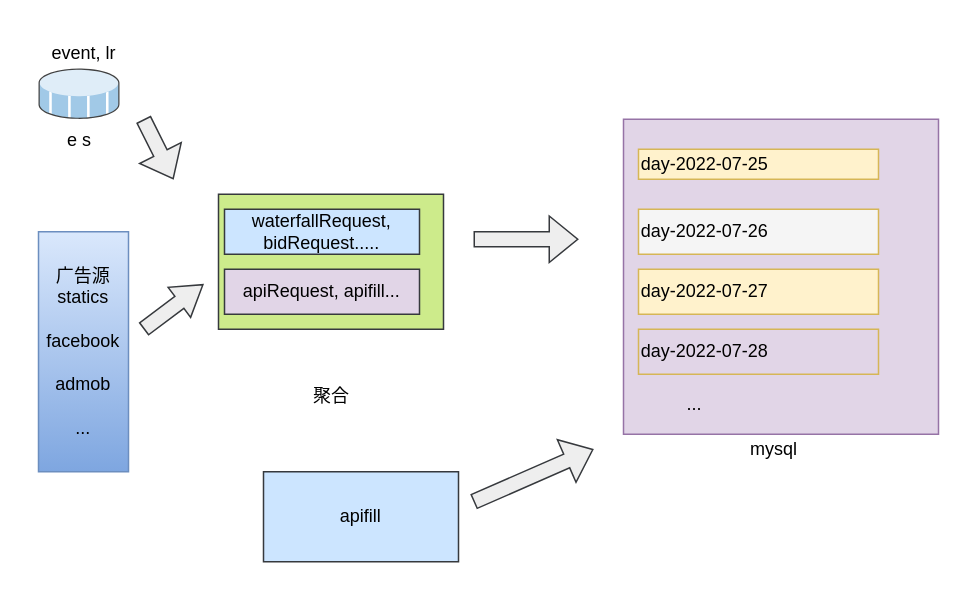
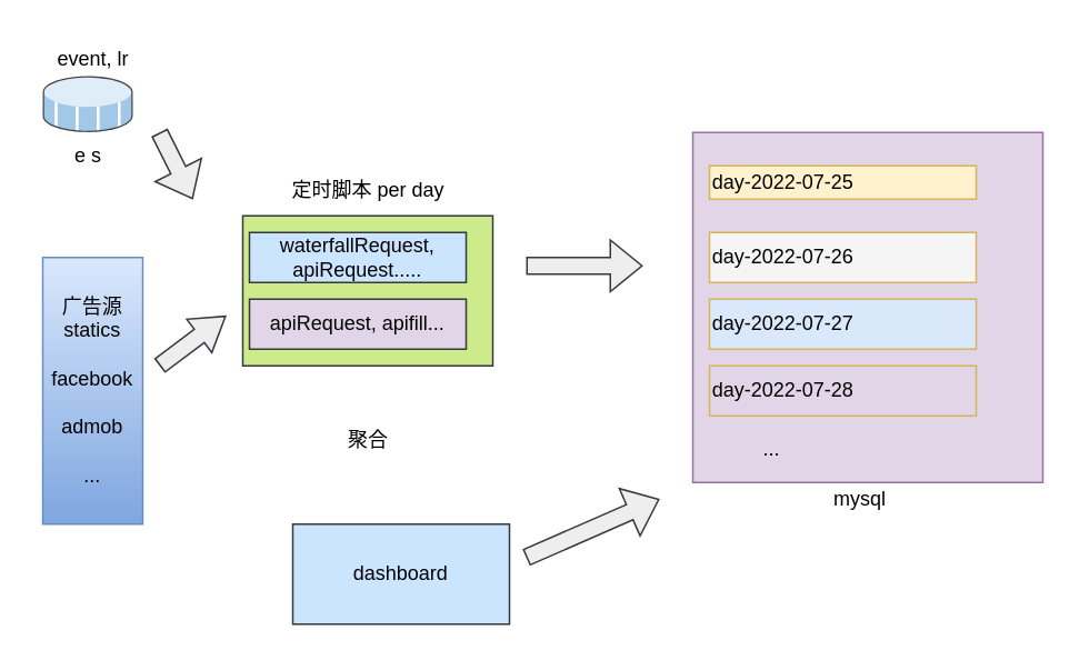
+ <mxCell id="18" value="定时脚本 per day" style="text;html=1;align=center;verticalAlign=middle;resizable=0;points=[];autosize=1;strokeColor=none;fillColor=none;" vertex="1" parent="1"><mxGeometry x="165" y="99" width="110" height="30" as="geometry" /></mxCell>
- <mxCell id="13" value="waterfallRequest, bidRequest....." style="rounded=0;whiteSpace=wrap;html=1;fillColor=#cce5ff;strokeColor=#36393d;" vertex="1" parent="1"><mxGeometry x="149" y="139" width="130" height="30" as="geometry" /></mxCell>
+ <mxCell id="13" value="waterfallRequest, apiRequest....." style="rounded=0;whiteSpace=wrap;html=1;fillColor=#cce5ff;strokeColor=#36393d;" vertex="1" parent="1"><mxGeometry x="149" y="139" width="130" height="30" as="geometry" /></mxCell>
- <mxCell id="6" value="&lt;span style=&quot;&quot;&gt;day-2022-07-27&lt;/span&gt;" style="rounded=0;whiteSpace=wrap;html=1;align=left;fillColor=#fff2cc;strokeColor=#d6b656;" vertex="1" parent="1"><mxGeometry x="425" y="179" width="160" height="30" as="geometry" /></mxCell>
+ <mxCell id="6" value="&lt;span style=&quot;&quot;&gt;day-2022-07-27&lt;/span&gt;" style="rounded=0;whiteSpace=wrap;html=1;align=left;fillColor=#dae8fc;strokeColor=#d6b656;" vertex="1" parent="1"><mxGeometry x="425" y="179" width="160" height="30" as="geometry" /></mxCell>
- <mxCell id="20" value="apifill" style="rounded=0;whiteSpace=wrap;html=1;fillColor=#cce5ff;strokeColor=#36393d;" vertex="1" parent="1"><mxGeometry x="175" y="314" width="130" height="60" as="geometry" /></mxCell>
+ <mxCell id="20" value="dashboard" style="rounded=0;whiteSpace=wrap;html=1;fillColor=#cce5ff;strokeColor=#36393d;" vertex="1" parent="1"><mxGeometry x="175" y="314" width="130" height="60" as="geometry" /></mxCell>
